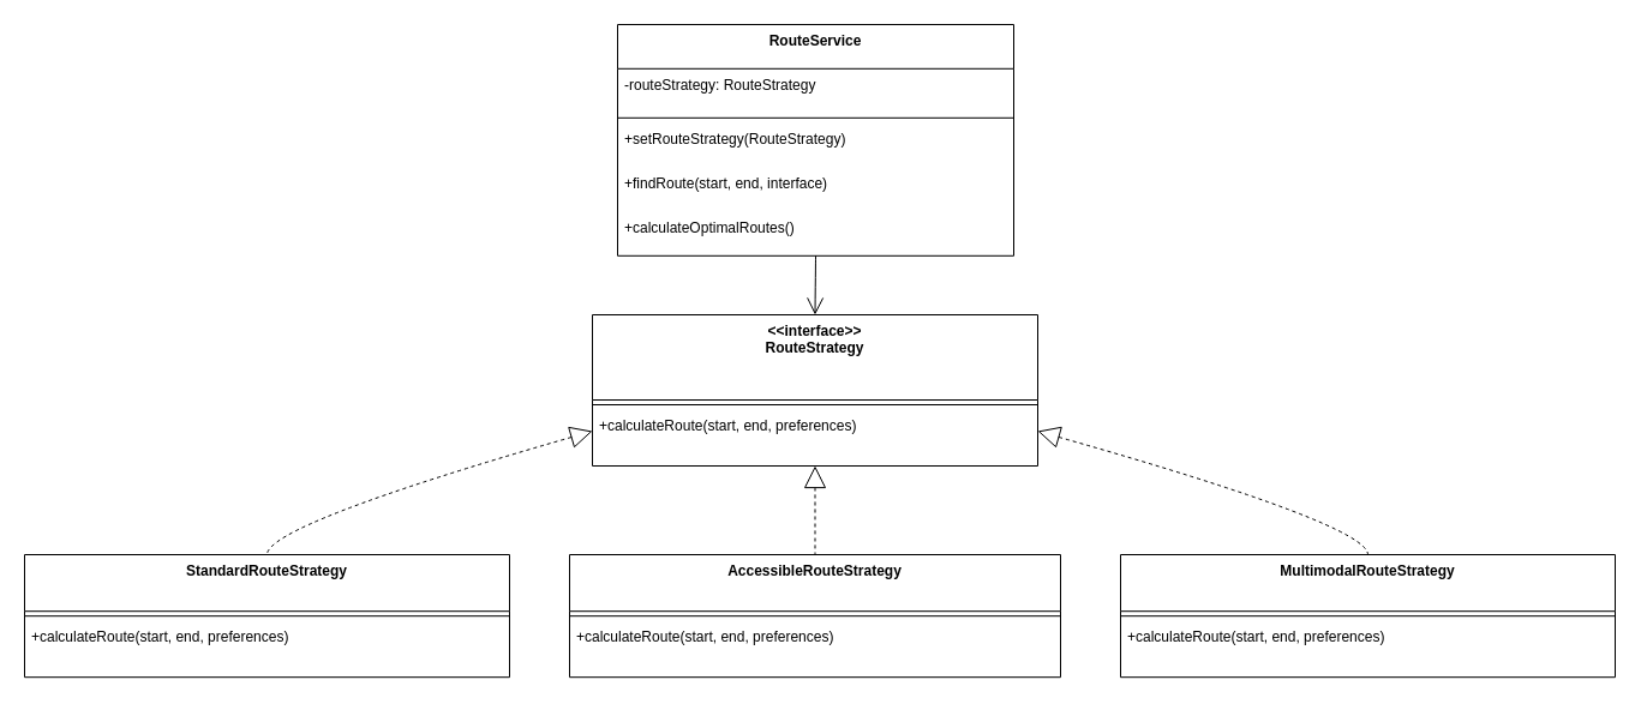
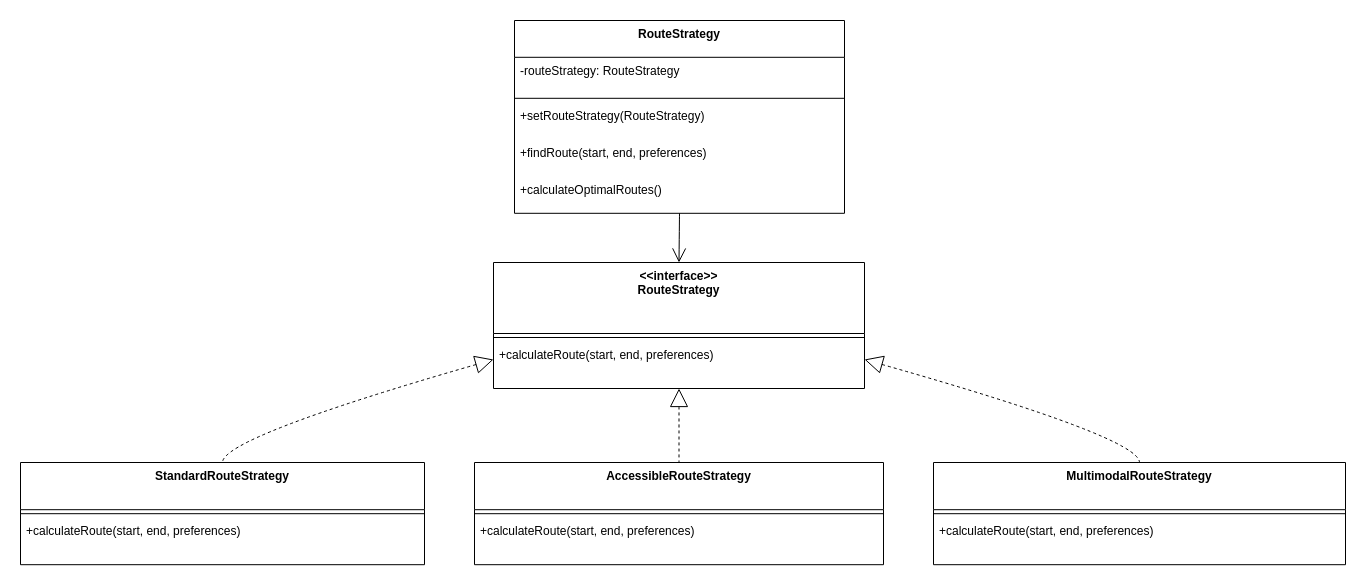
- <mxCell id="14" value="RouteService" style="swimlane;fontStyle=1;align=center;verticalAlign=top;childLayout=stackLayout;horizontal=1;startSize=36.8;horizontalStack=0;resizeParent=1;resizeParentMax=0;resizeLast=0;collapsible=0;marginBottom=0;" vertex="1" parent="1"><mxGeometry x="514" y="20" width="330" height="192.8" as="geometry" /></mxCell>
+ <mxCell id="14" value="RouteStrategy" style="swimlane;fontStyle=1;align=center;verticalAlign=top;childLayout=stackLayout;horizontal=1;startSize=36.8;horizontalStack=0;resizeParent=1;resizeParentMax=0;resizeLast=0;collapsible=0;marginBottom=0;" vertex="1" parent="1"><mxGeometry x="514" y="20" width="330" height="192.8" as="geometry" /></mxCell>
- <mxCell id="18" value="+findRoute(start, end, interface)" style="text;strokeColor=none;fillColor=none;align=left;verticalAlign=top;spacingLeft=4;spacingRight=4;overflow=hidden;rotatable=0;points=[[0,0.5],[1,0.5]];portConstraint=eastwest;" vertex="1" parent="14"><mxGeometry y="118.8" width="330" height="37" as="geometry" /></mxCell>
+ <mxCell id="18" value="+findRoute(start, end, preferences)" style="text;strokeColor=none;fillColor=none;align=left;verticalAlign=top;spacingLeft=4;spacingRight=4;overflow=hidden;rotatable=0;points=[[0,0.5],[1,0.5]];portConstraint=eastwest;" vertex="1" parent="14"><mxGeometry y="118.8" width="330" height="37" as="geometry" /></mxCell>
